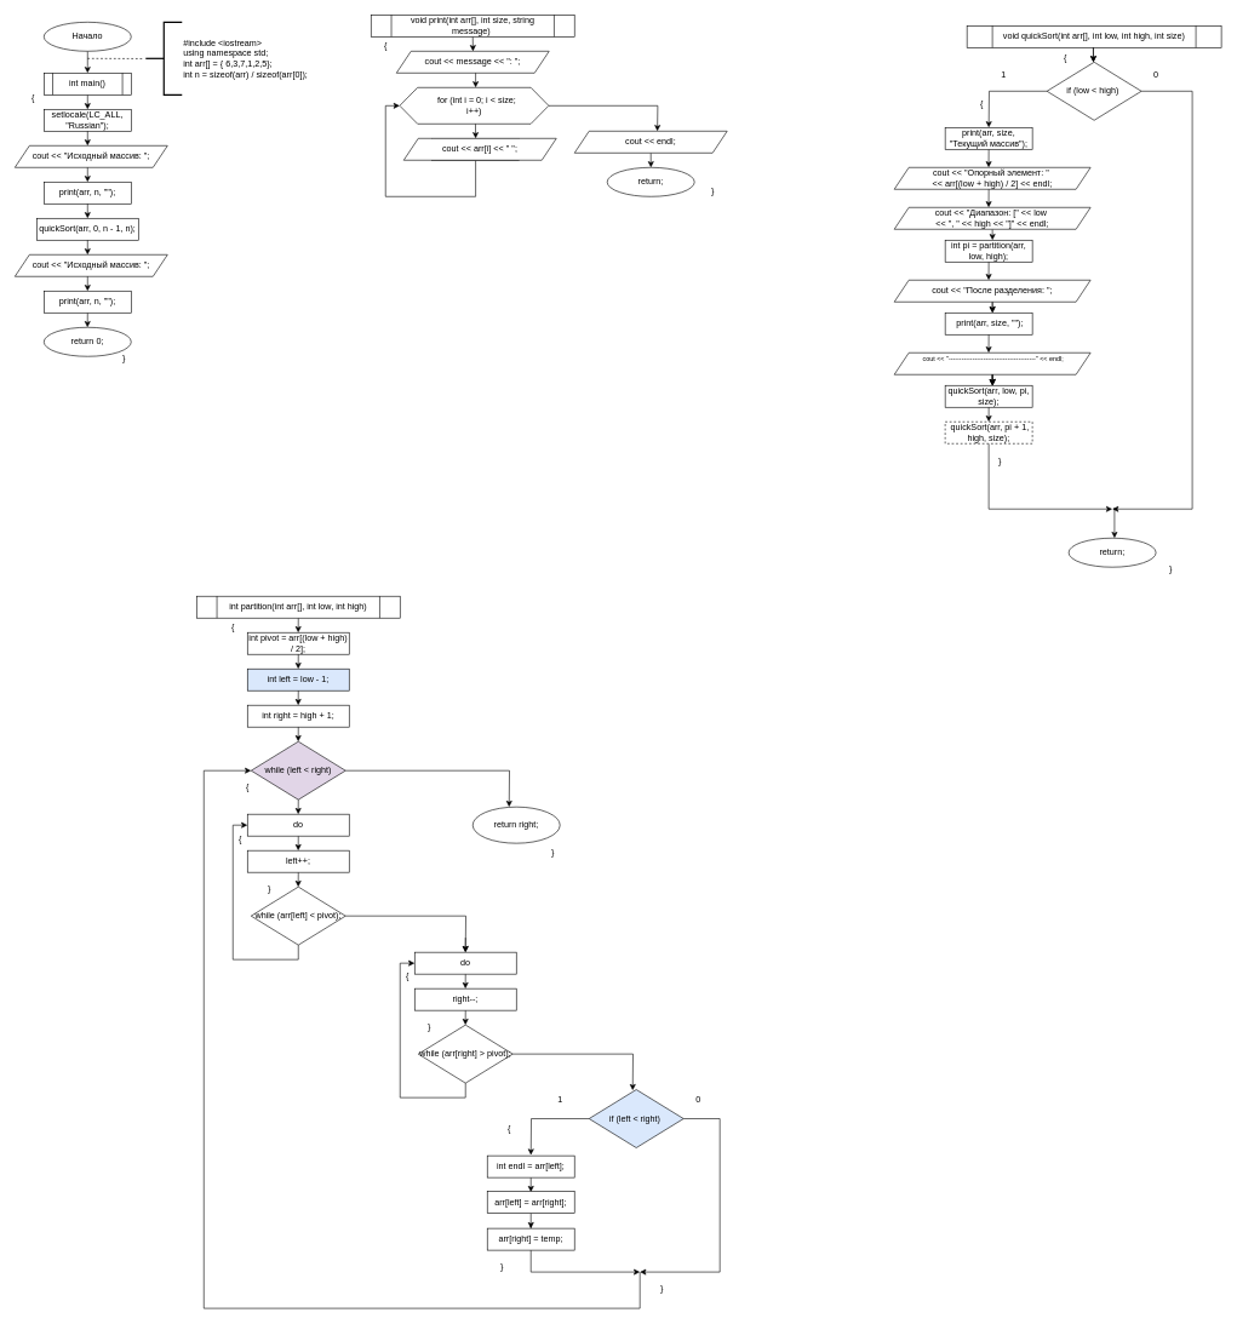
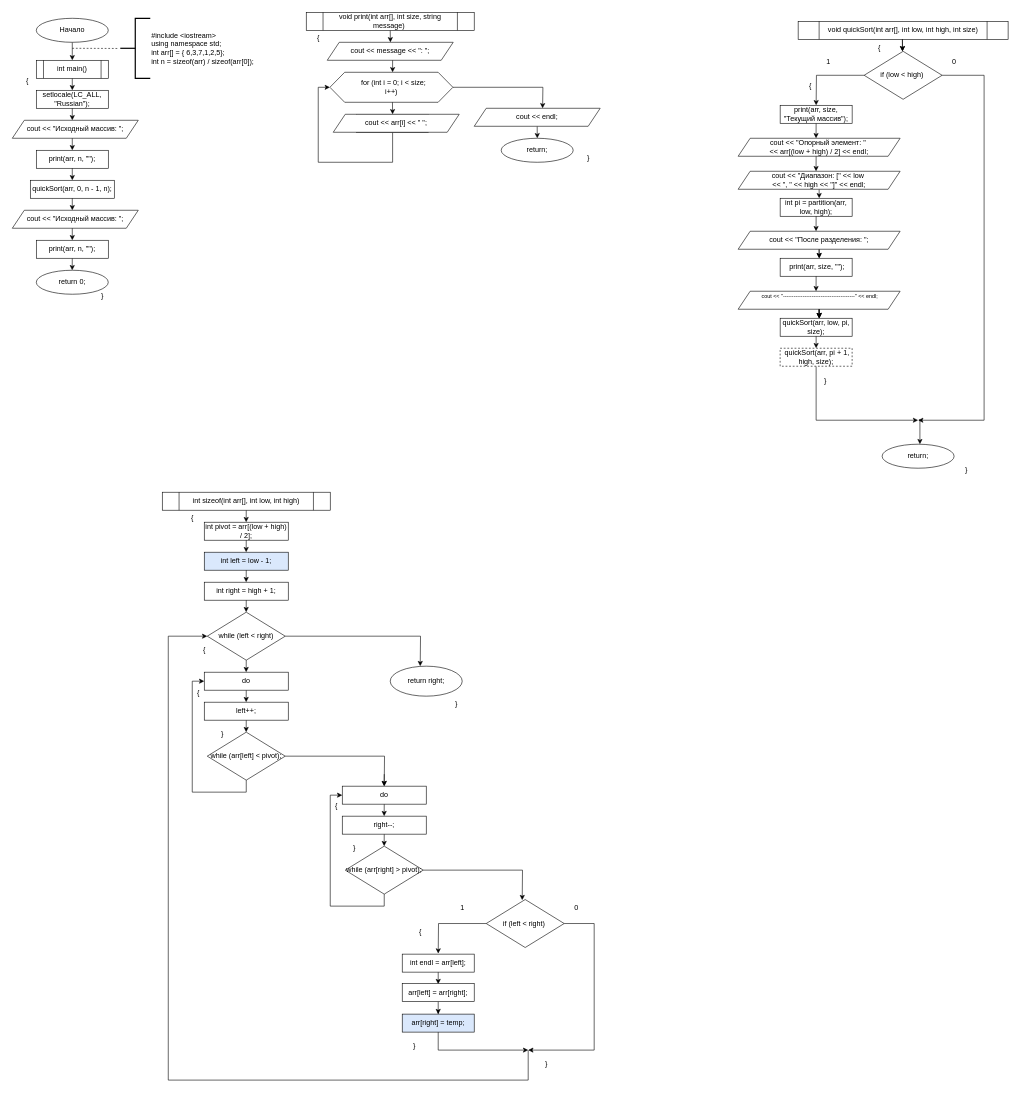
- <mxCell id="38" value="int partition(int arr[], int low, int high)" style="shape=process;whiteSpace=wrap;html=1;backgroundOutline=1;" parent="1" vertex="1"><mxGeometry x="270" y="820" width="280" height="30" as="geometry" /></mxCell>
+ <mxCell id="38" value="int sizeof(int arr[], int low, int high)" style="shape=process;whiteSpace=wrap;html=1;backgroundOutline=1;" parent="1" vertex="1"><mxGeometry x="270" y="820" width="280" height="30" as="geometry" /></mxCell>
- <mxCell id="47" value="while (left &amp;lt; right)" style="rhombus;whiteSpace=wrap;html=1;fillColor=#e1d5e7;" parent="1" vertex="1"><mxGeometry x="345" y="1020" width="130" height="80" as="geometry" /></mxCell>
+ <mxCell id="47" value="while (left &amp;lt; right)" style="rhombus;whiteSpace=wrap;html=1;" parent="1" vertex="1"><mxGeometry x="345" y="1020" width="130" height="80" as="geometry" /></mxCell>
- <mxCell id="65" value="if (left &amp;lt; right)&amp;nbsp;" style="rhombus;whiteSpace=wrap;html=1;fillColor=#dae8fc;" parent="1" vertex="1"><mxGeometry x="810" y="1499" width="130" height="80" as="geometry" /></mxCell>
+ <mxCell id="65" value="if (left &amp;lt; right)&amp;nbsp;" style="rhombus;whiteSpace=wrap;html=1;" parent="1" vertex="1"><mxGeometry x="810" y="1499" width="130" height="80" as="geometry" /></mxCell>
- <mxCell id="71" value="arr[right] = temp;" style="rounded=0;whiteSpace=wrap;html=1;" parent="1" vertex="1"><mxGeometry x="670" y="1690" width="120" height="30" as="geometry" /></mxCell>
+ <mxCell id="71" value="arr[right] = temp;" style="rounded=0;whiteSpace=wrap;html=1;fillColor=#dae8fc;" parent="1" vertex="1"><mxGeometry x="670" y="1690" width="120" height="30" as="geometry" /></mxCell>
